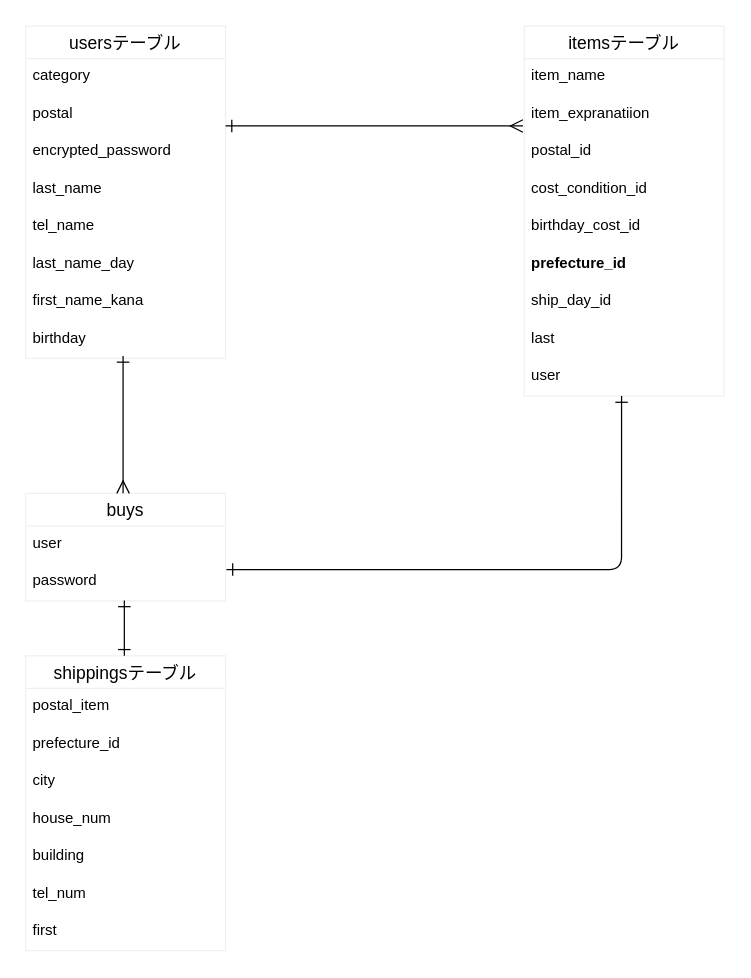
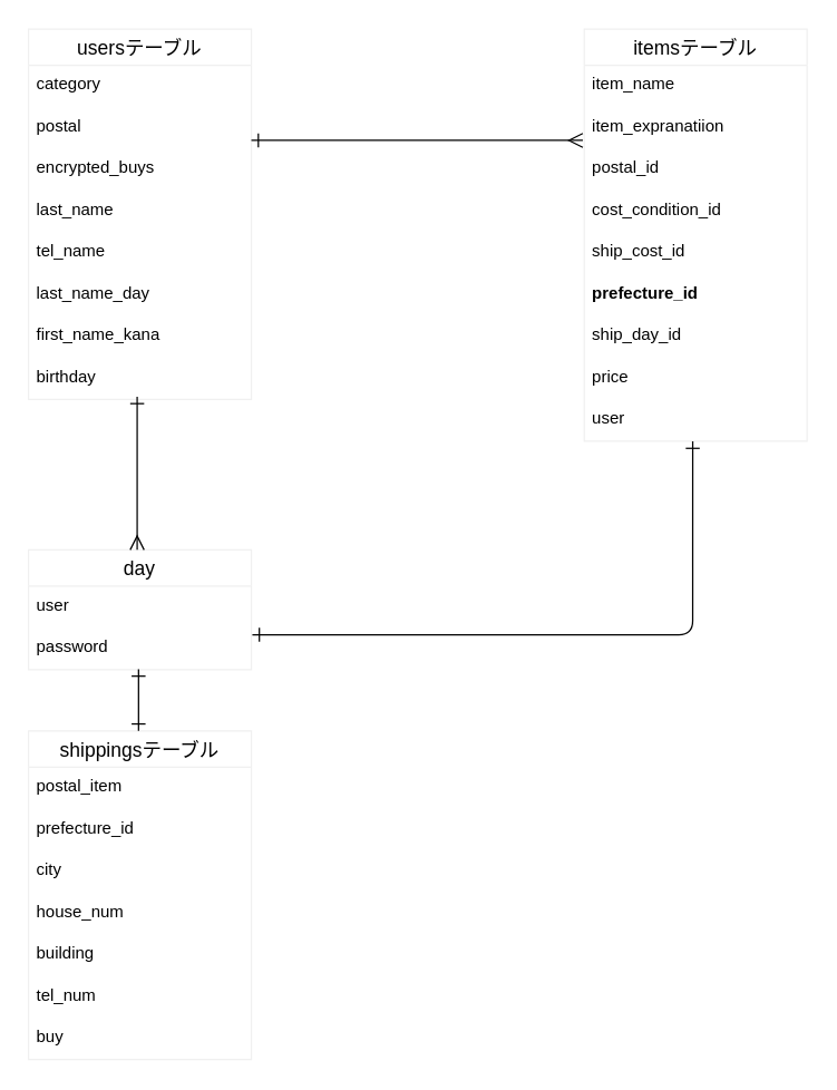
- <mxCell id="5" value="encrypted_password" style="text;strokeColor=none;fillColor=none;spacingLeft=4;spacingRight=4;overflow=hidden;rotatable=0;points=[[0,0.5],[1,0.5]];portConstraint=eastwest;fontSize=12;" parent="2" vertex="1"><mxGeometry y="86" width="160" height="30" as="geometry" /></mxCell>
+ <mxCell id="5" value="encrypted_buys" style="text;strokeColor=none;fillColor=none;spacingLeft=4;spacingRight=4;overflow=hidden;rotatable=0;points=[[0,0.5],[1,0.5]];portConstraint=eastwest;fontSize=12;" parent="2" vertex="1"><mxGeometry y="86" width="160" height="30" as="geometry" /></mxCell>
- <mxCell id="19" value="birthday_cost_id" style="text;strokeColor=none;fillColor=none;spacingLeft=4;spacingRight=4;overflow=hidden;rotatable=0;points=[[0,0.5],[1,0.5]];portConstraint=eastwest;fontSize=12;" parent="14" vertex="1"><mxGeometry y="146" width="160" height="30" as="geometry" /></mxCell>
+ <mxCell id="19" value="ship_cost_id" style="text;strokeColor=none;fillColor=none;spacingLeft=4;spacingRight=4;overflow=hidden;rotatable=0;points=[[0,0.5],[1,0.5]];portConstraint=eastwest;fontSize=12;" parent="14" vertex="1"><mxGeometry y="146" width="160" height="30" as="geometry" /></mxCell>
- <mxCell id="22" value="last" style="text;strokeColor=none;fillColor=none;spacingLeft=4;spacingRight=4;overflow=hidden;rotatable=0;points=[[0,0.5],[1,0.5]];portConstraint=eastwest;fontSize=12;" vertex="1" parent="14"><mxGeometry y="236" width="160" height="30" as="geometry" /></mxCell>
+ <mxCell id="22" value="price" style="text;strokeColor=none;fillColor=none;spacingLeft=4;spacingRight=4;overflow=hidden;rotatable=0;points=[[0,0.5],[1,0.5]];portConstraint=eastwest;fontSize=12;" vertex="1" parent="14"><mxGeometry y="236" width="160" height="30" as="geometry" /></mxCell>
- <mxCell id="11" value="buys" style="swimlane;fontStyle=0;childLayout=stackLayout;horizontal=1;startSize=26;horizontalStack=0;resizeParent=1;resizeParentMax=0;resizeLast=0;collapsible=1;marginBottom=0;align=center;fontSize=14;strokeColor=#f0f0f0;" parent="1" vertex="1"><mxGeometry x="20" y="394" width="160" height="86" as="geometry" /></mxCell>
+ <mxCell id="11" value="day" style="swimlane;fontStyle=0;childLayout=stackLayout;horizontal=1;startSize=26;horizontalStack=0;resizeParent=1;resizeParentMax=0;resizeLast=0;collapsible=1;marginBottom=0;align=center;fontSize=14;strokeColor=#f0f0f0;" parent="1" vertex="1"><mxGeometry x="20" y="394" width="160" height="86" as="geometry" /></mxCell>
- <mxCell id="34" value="first" style="text;strokeColor=none;fillColor=none;spacingLeft=4;spacingRight=4;overflow=hidden;rotatable=0;points=[[0,0.5],[1,0.5]];portConstraint=eastwest;fontSize=12;" parent="27" vertex="1"><mxGeometry y="206" width="160" height="30" as="geometry" /></mxCell>
+ <mxCell id="34" value="buy" style="text;strokeColor=none;fillColor=none;spacingLeft=4;spacingRight=4;overflow=hidden;rotatable=0;points=[[0,0.5],[1,0.5]];portConstraint=eastwest;fontSize=12;" parent="27" vertex="1"><mxGeometry y="206" width="160" height="30" as="geometry" /></mxCell>
